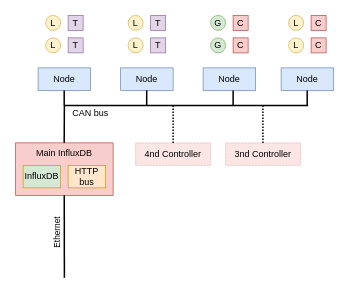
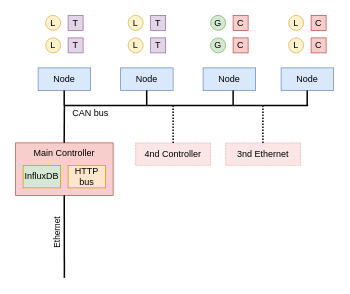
- <mxCell id="17" value="Main InfluxDB" style="rounded=0;whiteSpace=wrap;html=1;fillColor=#f8cecc;strokeColor=#b85450;verticalAlign=top;" parent="1" vertex="1"><mxGeometry x="20" y="190" width="130" height="70" as="geometry" /></mxCell>
+ <mxCell id="17" value="Main Controller" style="rounded=0;whiteSpace=wrap;html=1;fillColor=#f8cecc;strokeColor=#b85450;verticalAlign=top;" parent="1" vertex="1"><mxGeometry x="20" y="190" width="130" height="70" as="geometry" /></mxCell>
- <mxCell id="36" value="3nd Controller" style="rounded=0;whiteSpace=wrap;html=1;fillColor=#f8cecc;strokeColor=#b85450;dashed=1;dashPattern=1 1;opacity=50;" vertex="1" parent="1"><mxGeometry x="300" y="190" width="100" height="30" as="geometry" /></mxCell>
+ <mxCell id="36" value="3nd Ethernet" style="rounded=0;whiteSpace=wrap;html=1;fillColor=#f8cecc;strokeColor=#b85450;dashed=1;dashPattern=1 1;opacity=50;" vertex="1" parent="1"><mxGeometry x="300" y="190" width="100" height="30" as="geometry" /></mxCell>
